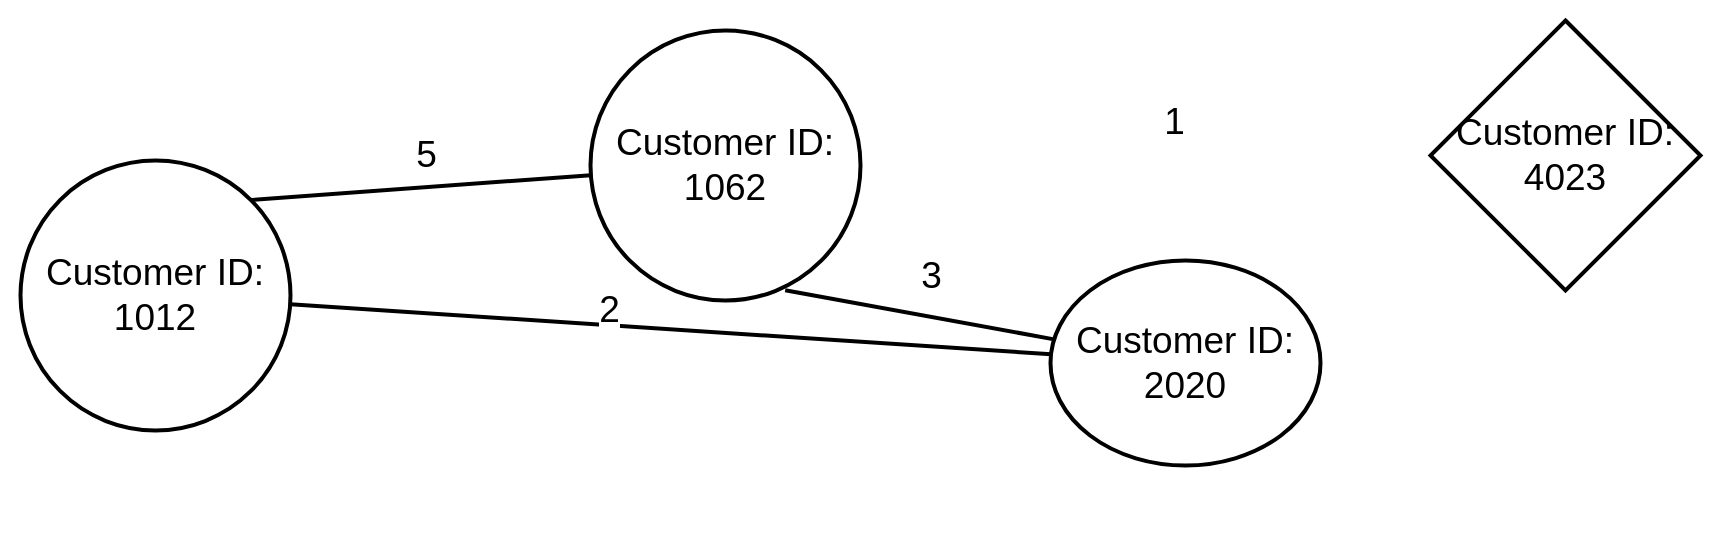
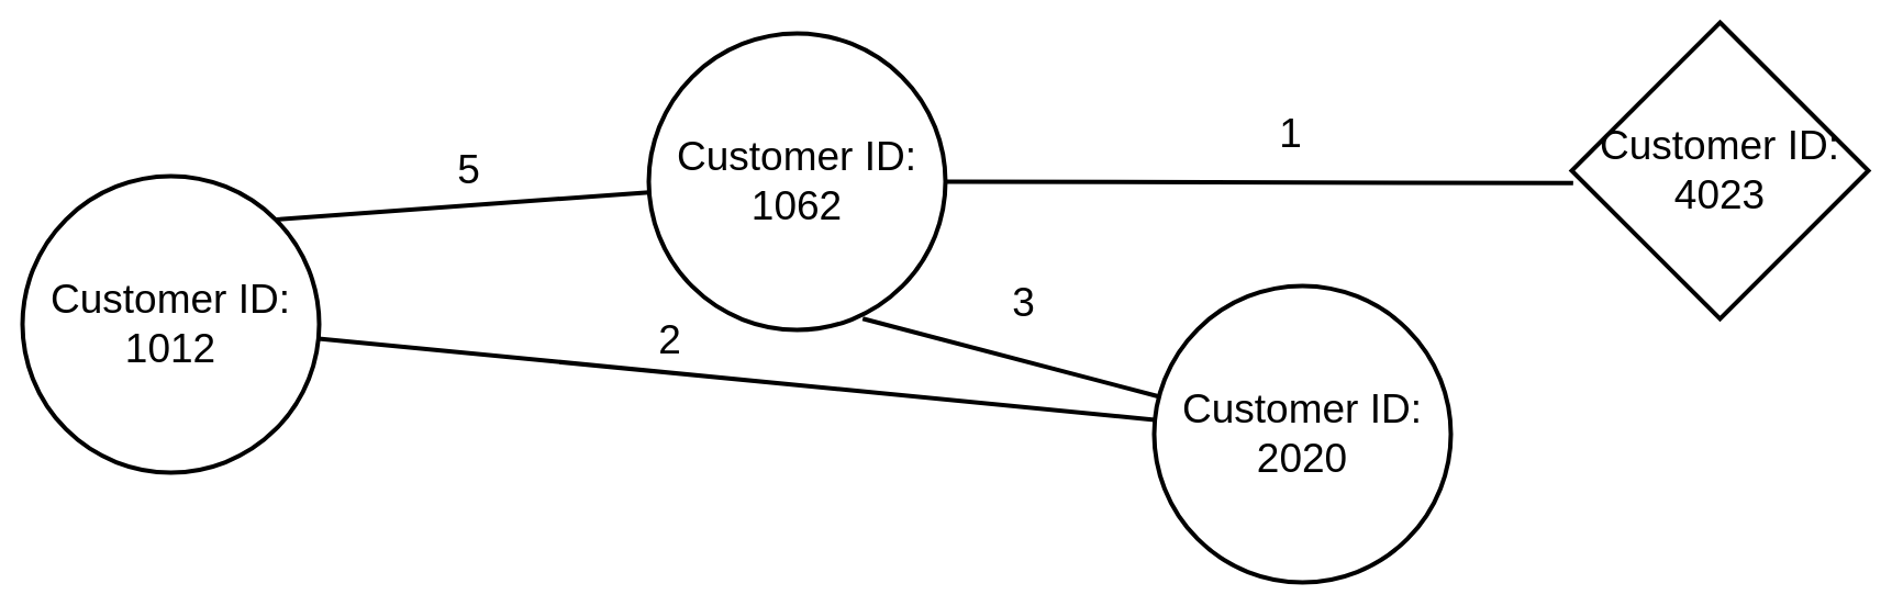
+ <mxCell id="10" value="" style="endArrow=none;html=1;exitX=1;exitY=0.5;exitDx=0;exitDy=0;strokeWidth=4;entryX=0.005;entryY=0.542;entryDx=0;entryDy=0;entryPerimeter=0;fontSize=37;" edge="1" parent="1" source="3" target="5"><mxGeometry width="50" height="50" relative="1" as="geometry"><mxPoint x="1029.999" y="322.991" as="sourcePoint" /><mxPoint x="1290.06" y="160" as="targetPoint" /></mxGeometry></mxCell>
- <mxCell id="4" value="&lt;font style=&quot;font-size: 37px;&quot;&gt;Customer ID: 2020&lt;/font&gt;" style="ellipse;whiteSpace=wrap;html=1;aspect=fixed;strokeWidth=4;fontSize=37;" vertex="1" parent="1"><mxGeometry x="1050" y="260" width="270" height="205" as="geometry" /></mxCell>
+ <mxCell id="4" value="&lt;font style=&quot;font-size: 37px;&quot;&gt;Customer ID: 2020&lt;/font&gt;" style="ellipse;whiteSpace=wrap;html=1;aspect=fixed;strokeWidth=4;fontSize=37;" vertex="1" parent="1"><mxGeometry x="1050" y="260" width="270" height="270" as="geometry" /></mxCell>
